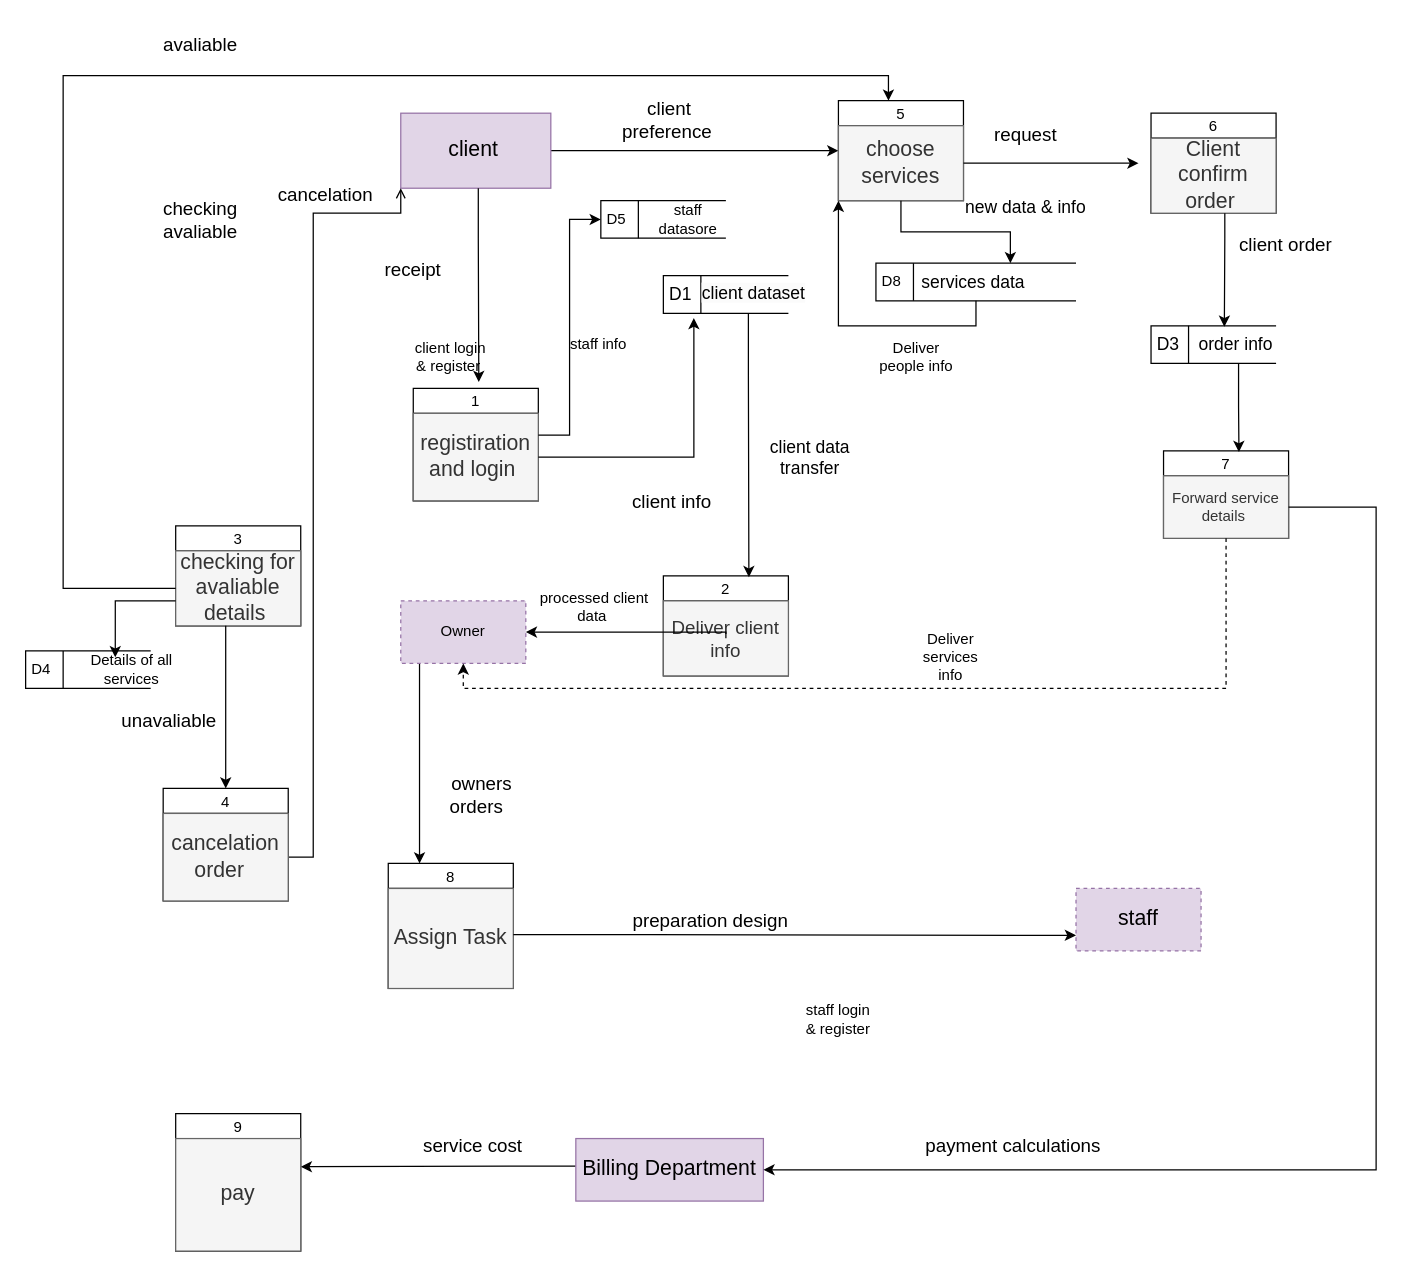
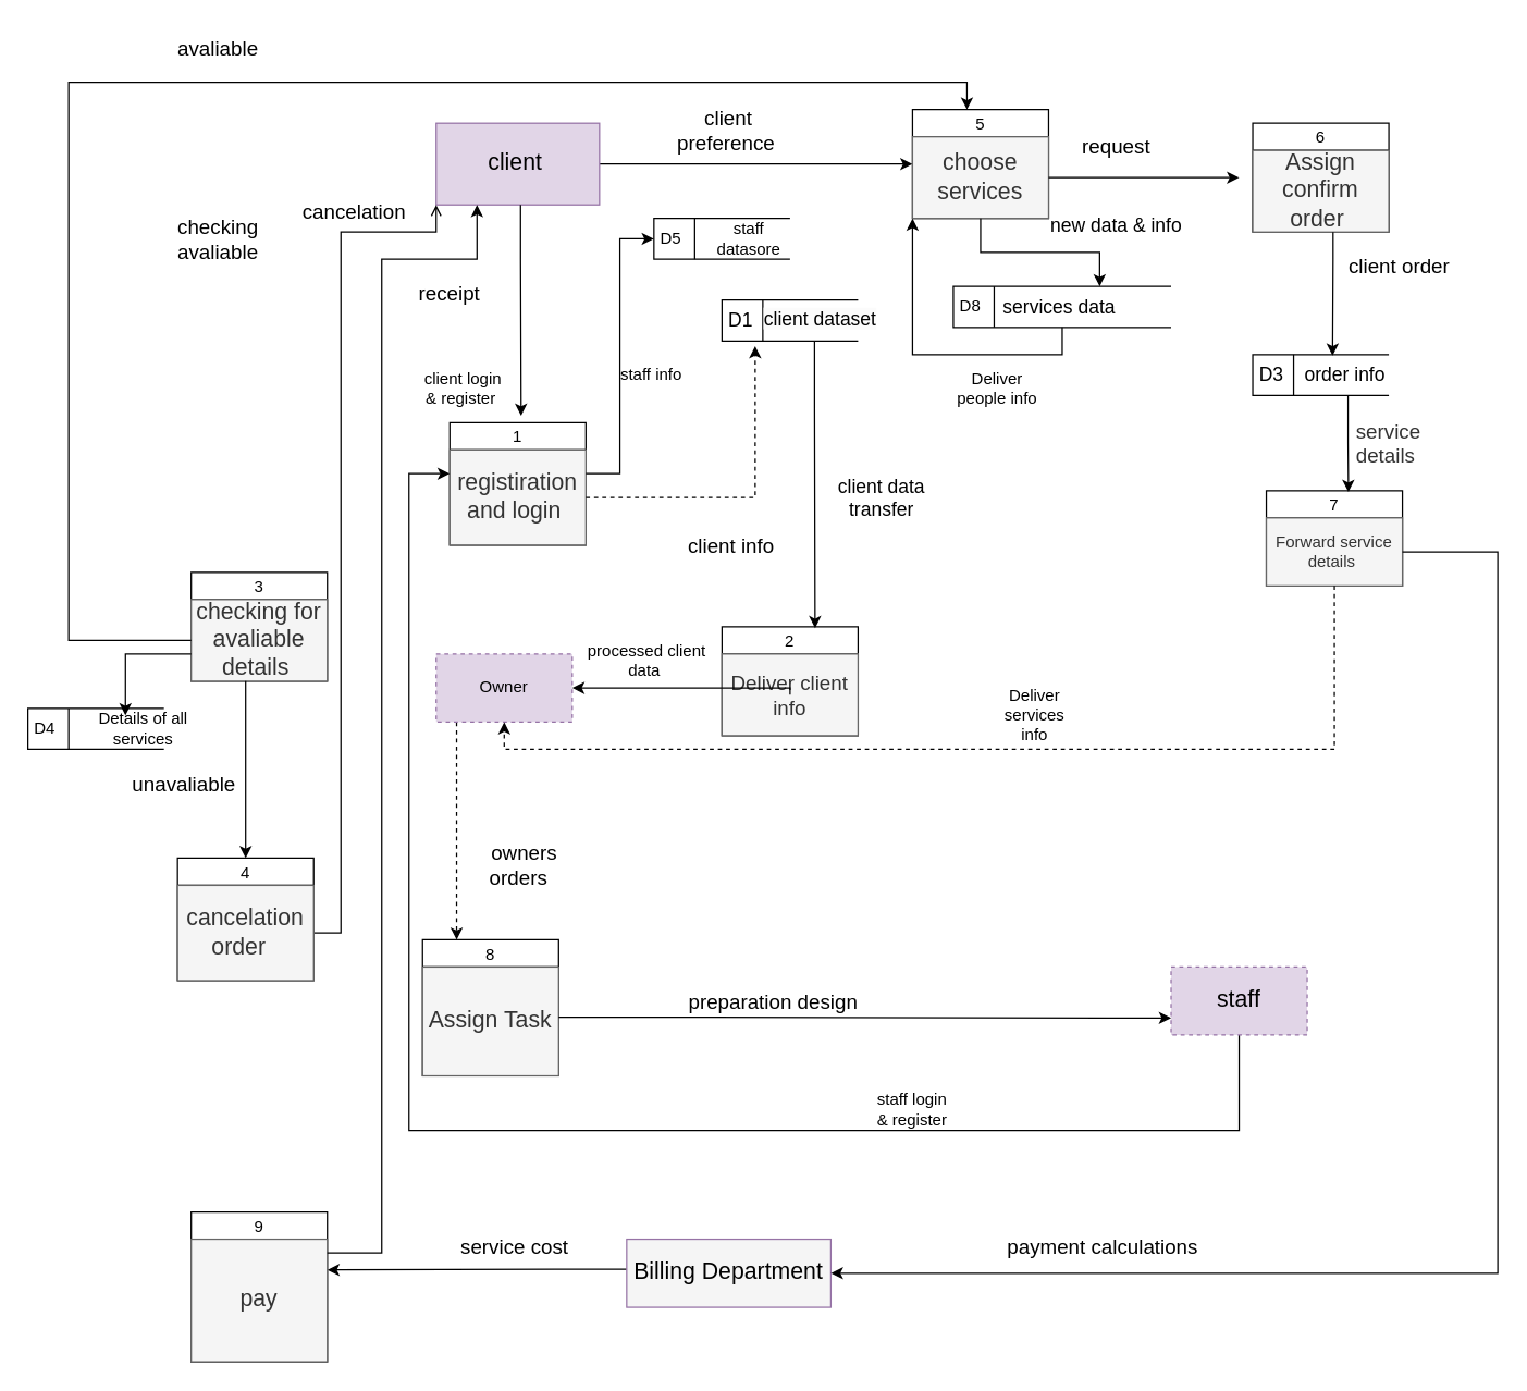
- <mxCell id="25" value="&lt;font style=&quot;font-size: 17px;&quot;&gt;Client confirm order&amp;nbsp;&lt;/font&gt;" style="text;html=1;align=center;verticalAlign=middle;whiteSpace=wrap;rounded=0;fillColor=#f5f5f5;fontColor=#333333;strokeColor=#666666;" parent="24" vertex="1"><mxGeometry y="20" width="100" height="60" as="geometry" /></mxCell>
+ <mxCell id="25" value="&lt;font style=&quot;font-size: 17px;&quot;&gt;Assign confirm order&amp;nbsp;&lt;/font&gt;" style="text;html=1;align=center;verticalAlign=middle;whiteSpace=wrap;rounded=0;fillColor=#f5f5f5;fontColor=#333333;strokeColor=#666666;" parent="24" vertex="1"><mxGeometry y="20" width="100" height="60" as="geometry" /></mxCell>
- <mxCell id="78" value="client login &amp;amp; register&amp;nbsp;" style="text;html=1;align=center;verticalAlign=middle;whiteSpace=wrap;rounded=0;" parent="1" vertex="1"><mxGeometry x="330" y="270" width="60" height="30" as="geometry" /></mxCell>
+ <mxCell id="78" value="client login &amp;amp; register&amp;nbsp;" style="text;html=1;align=center;verticalAlign=middle;whiteSpace=wrap;rounded=0;" parent="1" vertex="1"><mxGeometry x="310" y="270" width="60" height="30" as="geometry" /></mxCell>
+ <mxCell id="30" value="&lt;span style=&quot;color: rgb(51, 51, 51);&quot;&gt;&lt;font style=&quot;font-size: 15px;&quot;&gt;service details&amp;nbsp;&lt;/font&gt;&lt;/span&gt;" style="text;html=1;align=center;verticalAlign=middle;whiteSpace=wrap;rounded=0;" parent="1" vertex="1"><mxGeometry x="990" y="310" width="60" height="30" as="geometry" /></mxCell>
- <mxCell id="13" style="edgeStyle=orthogonalEdgeStyle;rounded=0;orthogonalLoop=1;jettySize=auto;html=1;entryX=0.244;entryY=1.127;entryDx=0;entryDy=0;entryPerimeter=0;" parent="1" source="7" target="11" edge="1"><mxGeometry relative="1" as="geometry" /></mxCell>
+ <mxCell id="13" style="edgeStyle=orthogonalEdgeStyle;rounded=0;orthogonalLoop=1;jettySize=auto;html=1;entryX=0.244;entryY=1.127;entryDx=0;entryDy=0;entryPerimeter=0;dashed=1;" parent="1" source="7" target="11" edge="1"><mxGeometry relative="1" as="geometry" /></mxCell>
+ <mxCell id="69" style="edgeStyle=orthogonalEdgeStyle;rounded=0;orthogonalLoop=1;jettySize=auto;html=1;entryX=0.25;entryY=1;entryDx=0;entryDy=0;" parent="1" source="47" target="3" edge="1"><mxGeometry relative="1" as="geometry"><Array as="points"><mxPoint x="280" y="920" /><mxPoint x="280" y="190" /><mxPoint x="350" y="190" /></Array></mxGeometry></mxCell>
- <mxCell id="15" style="edgeStyle=orthogonalEdgeStyle;rounded=0;orthogonalLoop=1;jettySize=auto;html=1;entryX=0.25;entryY=0;entryDx=0;entryDy=0;" parent="1" source="16" target="35" edge="1"><mxGeometry relative="1" as="geometry"><Array as="points"><mxPoint x="335" y="570" /><mxPoint x="335" y="570" /></Array></mxGeometry></mxCell>
+ <mxCell id="15" style="edgeStyle=orthogonalEdgeStyle;rounded=0;orthogonalLoop=1;jettySize=auto;html=1;entryX=0.25;entryY=0;entryDx=0;entryDy=0;dashed=1;" parent="1" source="16" target="35" edge="1"><mxGeometry relative="1" as="geometry"><Array as="points"><mxPoint x="335" y="570" /><mxPoint x="335" y="570" /></Array></mxGeometry></mxCell>
+ <mxCell id="38" style="edgeStyle=orthogonalEdgeStyle;rounded=0;orthogonalLoop=1;jettySize=auto;html=1;entryX=0;entryY=0.25;entryDx=0;entryDy=0;" parent="1" source="39" target="7" edge="1"><mxGeometry relative="1" as="geometry"><Array as="points"><mxPoint x="910" y="830" /><mxPoint x="300" y="830" /><mxPoint x="300" y="348" /></Array></mxGeometry></mxCell>
- <mxCell id="43" value="&lt;span style=&quot;font-size: 17px;&quot;&gt;Billing Department&lt;/span&gt;" style="html=1;dashed=0;whiteSpace=wrap;fillColor=#e1d5e7;strokeColor=#9673a6;" parent="1" vertex="1"><mxGeometry x="460" y="910" width="150" height="50" as="geometry" /></mxCell>
+ <mxCell id="43" value="&lt;span style=&quot;font-size: 17px;&quot;&gt;Billing Department&lt;/span&gt;" style="html=1;dashed=0;whiteSpace=wrap;fillColor=#f5f5f5;strokeColor=#9673a6;" parent="1" vertex="1"><mxGeometry x="460" y="910" width="150" height="50" as="geometry" /></mxCell>
